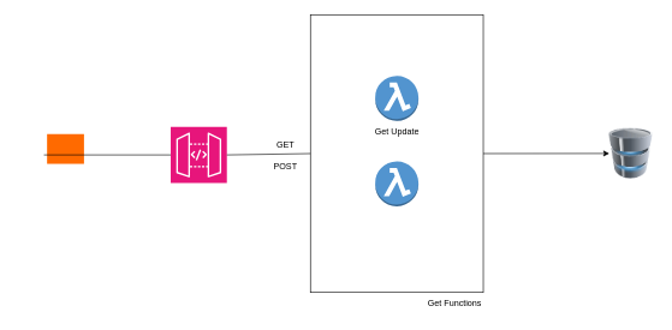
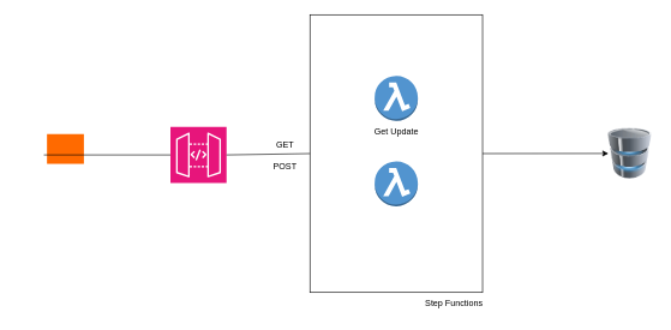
- <mxCell id="4" value="Get Functions" style="text;html=1;align=center;verticalAlign=middle;resizable=0;points=[];autosize=1;strokeColor=none;fillColor=none;" vertex="1" parent="2"><mxGeometry x="180" y="386.286" width="100" height="30" as="geometry" /></mxCell>
+ <mxCell id="4" value="Step Functions" style="text;html=1;align=center;verticalAlign=middle;resizable=0;points=[];autosize=1;strokeColor=none;fillColor=none;" vertex="1" parent="2"><mxGeometry x="180" y="386.286" width="100" height="30" as="geometry" /></mxCell>
